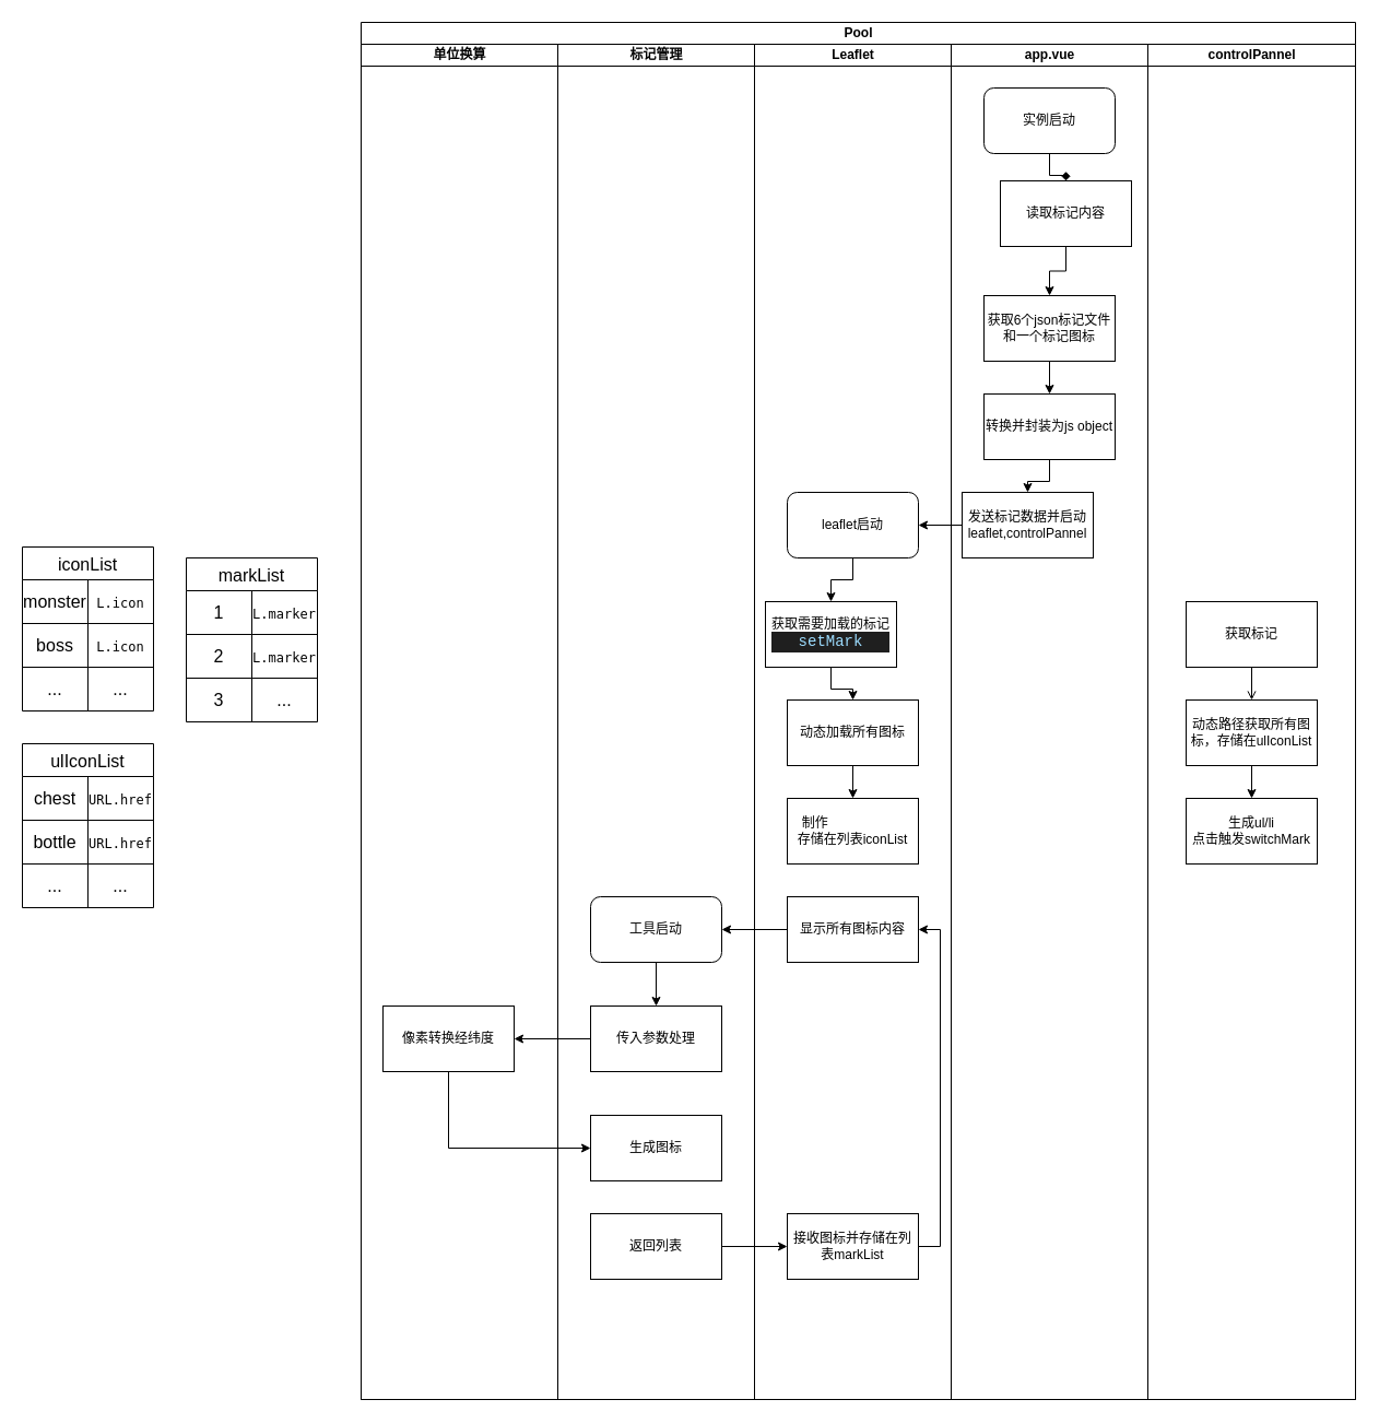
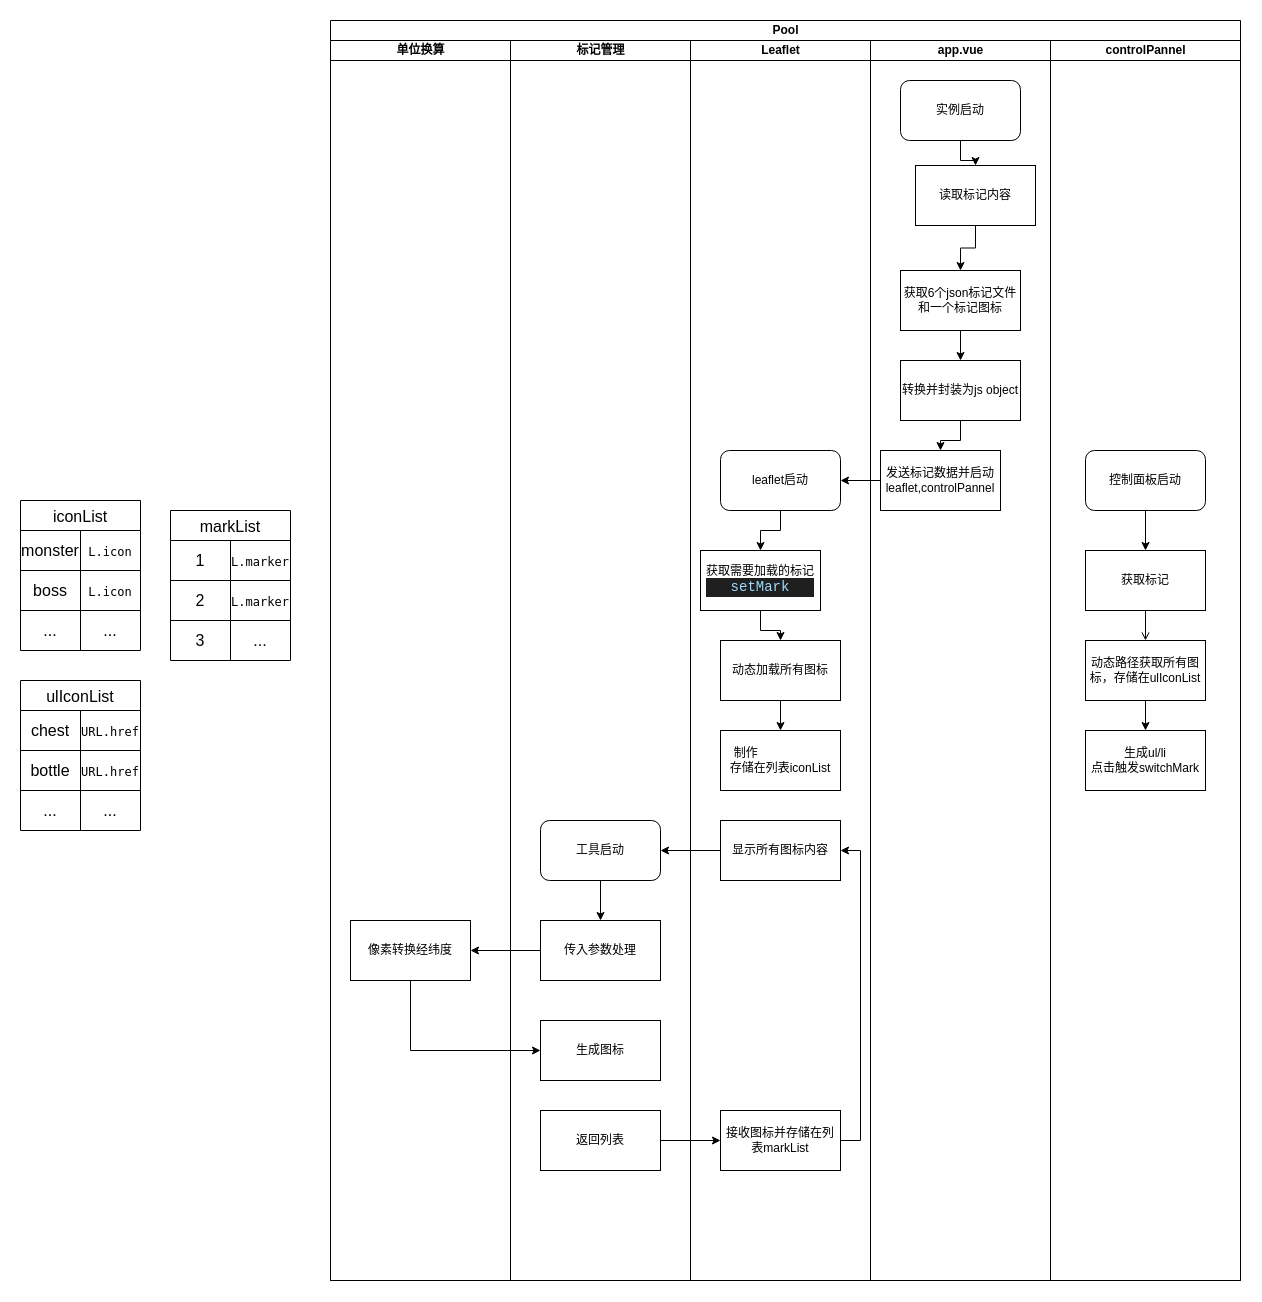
- <mxCell id="23" style="edgeStyle=orthogonalEdgeStyle;rounded=0;orthogonalLoop=1;jettySize=auto;html=1;entryX=0.5;entryY=0;entryDx=0;entryDy=0;endArrow=diamond;" parent="22" source="24" target="26" edge="1"><mxGeometry relative="1" as="geometry" /></mxCell>
+ <mxCell id="23" style="edgeStyle=orthogonalEdgeStyle;rounded=0;orthogonalLoop=1;jettySize=auto;html=1;entryX=0.5;entryY=0;entryDx=0;entryDy=0;" parent="22" source="24" target="26" edge="1"><mxGeometry relative="1" as="geometry" /></mxCell>
+ <mxCell id="36" value="&lt;div&gt;&lt;span style=&quot;background-color: transparent; color: light-dark(rgb(0, 0, 0), rgb(255, 255, 255));&quot;&gt;控制面板启动&lt;/span&gt;&lt;/div&gt;" style="rounded=1;whiteSpace=wrap;html=1;" parent="32" vertex="1"><mxGeometry x="35.0" y="410" width="120" height="60" as="geometry" /></mxCell>
+ <mxCell id="35" style="edgeStyle=orthogonalEdgeStyle;rounded=0;orthogonalLoop=1;jettySize=auto;html=1;entryX=0.5;entryY=0;entryDx=0;entryDy=0;" parent="32" source="36" target="34" edge="1"><mxGeometry relative="1" as="geometry" /></mxCell>
